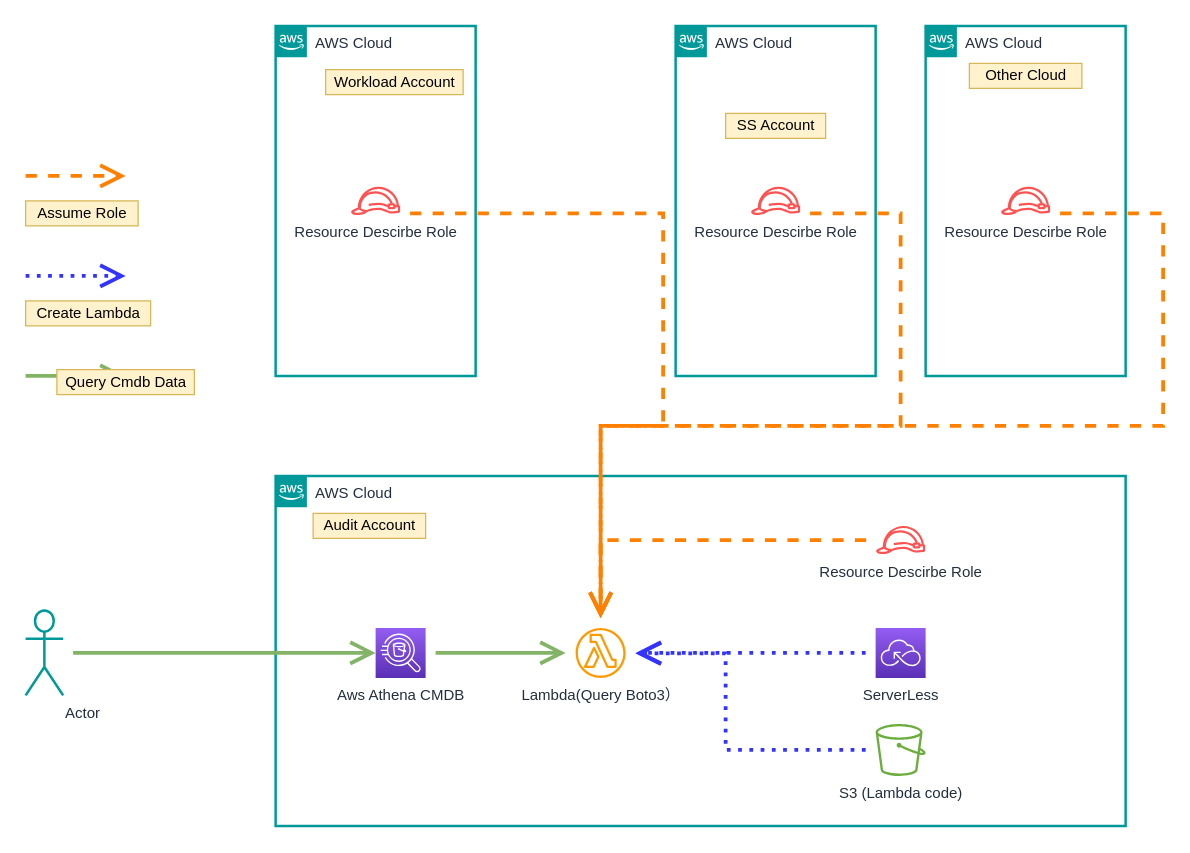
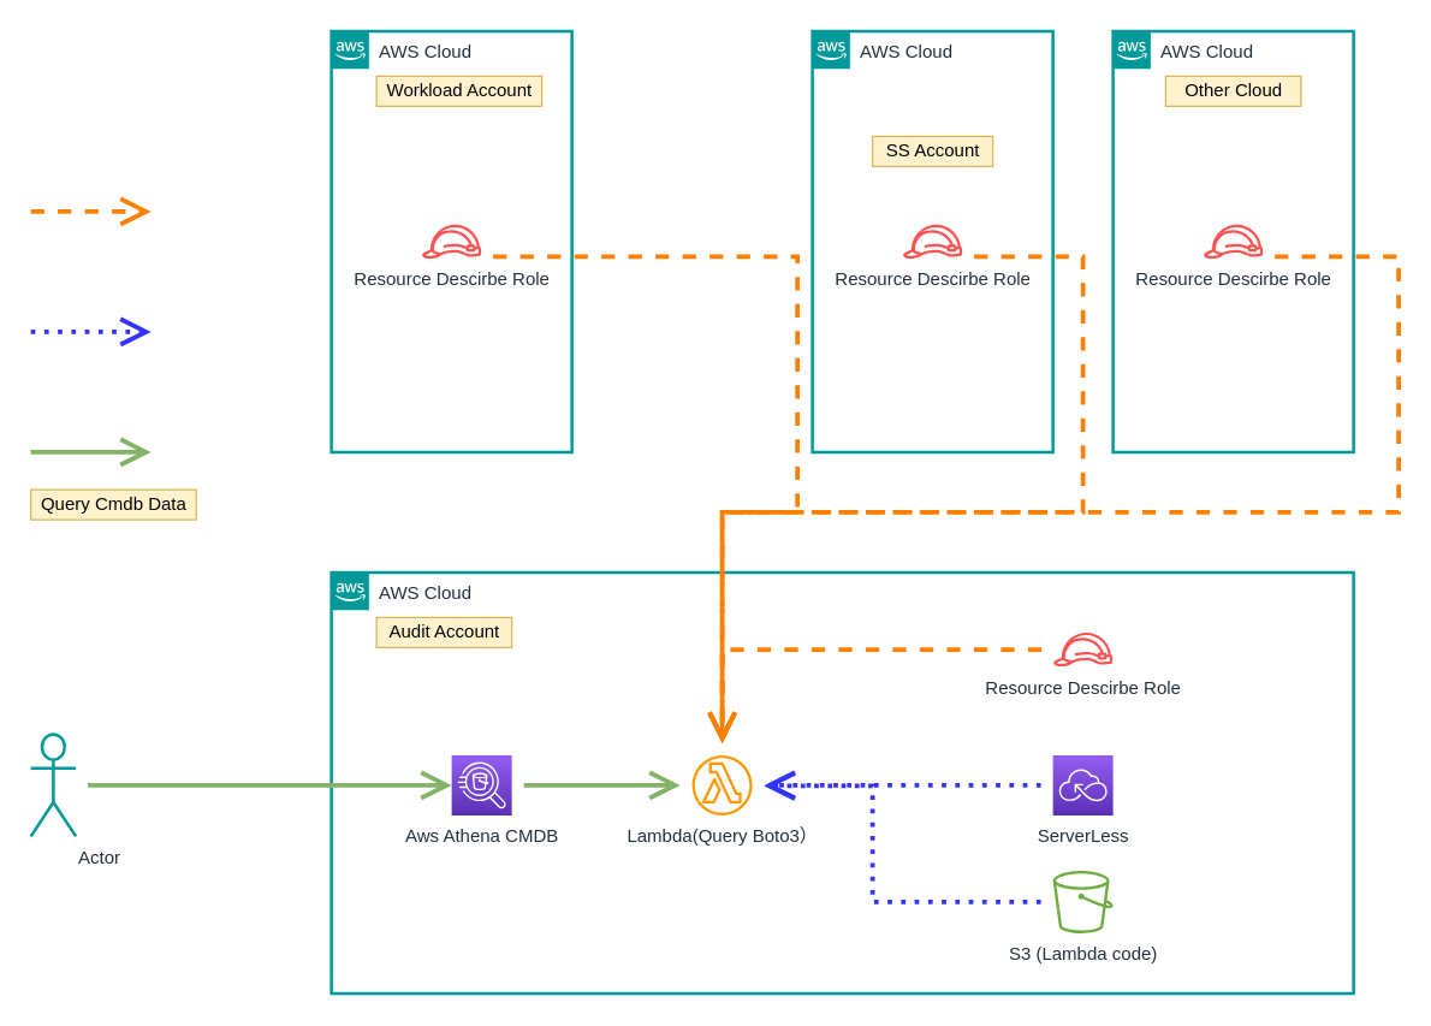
- <mxCell id="4" value="Workload Account" style="text;html=1;align=center;verticalAlign=middle;resizable=0;points=[];autosize=1;strokeColor=#d6b656;fillColor=#fff2cc;" parent="1" vertex="1"><mxGeometry x="260" y="55" width="110" height="20" as="geometry" /></mxCell>
+ <mxCell id="4" value="Workload Account" style="text;html=1;align=center;verticalAlign=middle;resizable=0;points=[];autosize=1;strokeColor=#d6b656;fillColor=#fff2cc;" parent="1" vertex="1"><mxGeometry x="250" y="50" width="110" height="20" as="geometry" /></mxCell>
- <mxCell id="28" value="Assume Role" style="text;html=1;align=center;verticalAlign=middle;resizable=0;points=[];autosize=1;strokeColor=#d6b656;fillColor=#fff2cc;" vertex="1" parent="1"><mxGeometry x="20" y="160" width="90" height="20" as="geometry" /></mxCell>
- <mxCell id="29" value="Create Lambda" style="text;html=1;align=center;verticalAlign=middle;resizable=0;points=[];autosize=1;strokeColor=#d6b656;fillColor=#fff2cc;" vertex="1" parent="1"><mxGeometry x="20" y="240" width="100" height="20" as="geometry" /></mxCell>
- <mxCell id="30" value="Query Cmdb Data" style="text;html=1;align=center;verticalAlign=middle;resizable=0;points=[];autosize=1;strokeColor=#d6b656;fillColor=#fff2cc;" vertex="1" parent="1"><mxGeometry x="45" y="295" width="110" height="20" as="geometry" /></mxCell>
+ <mxCell id="30" value="Query Cmdb Data" style="text;html=1;align=center;verticalAlign=middle;resizable=0;points=[];autosize=1;strokeColor=#d6b656;fillColor=#fff2cc;" vertex="1" parent="1"><mxGeometry x="20" y="325" width="110" height="20" as="geometry" /></mxCell>
